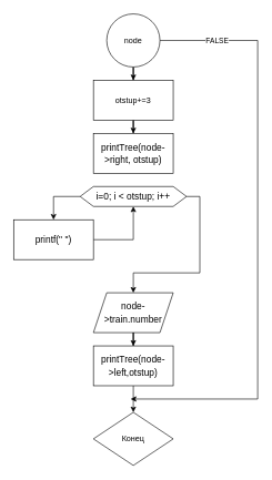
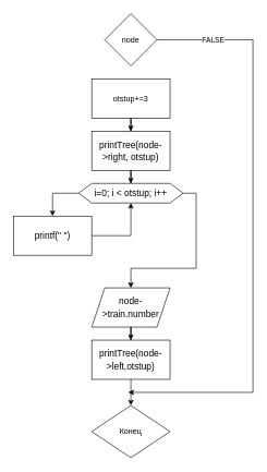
- <mxCell id="4" value="node" style="ellipse;whiteSpace=wrap;html=1;" vertex="1" parent="1"><mxGeometry x="160" y="20" width="80" height="80" as="geometry" /></mxCell>
+ <mxCell id="4" value="node" style="rhombus;whiteSpace=wrap;html=1;" vertex="1" parent="1"><mxGeometry x="160" y="20" width="80" height="80" as="geometry" /></mxCell>
- <mxCell id="2" style="edgeStyle=orthogonalEdgeStyle;rounded=0;orthogonalLoop=1;jettySize=auto;html=1;entryX=0.5;entryY=0;entryDx=0;entryDy=0;" edge="1" parent="1" source="4" target="6"><mxGeometry relative="1" as="geometry" /></mxCell>
+ <mxCell id="7" style="edgeStyle=orthogonalEdgeStyle;rounded=0;orthogonalLoop=1;jettySize=auto;html=1;entryX=0.5;entryY=0;entryDx=0;entryDy=0;" edge="1" parent="1" source="8" target="11"><mxGeometry relative="1" as="geometry" /></mxCell>
